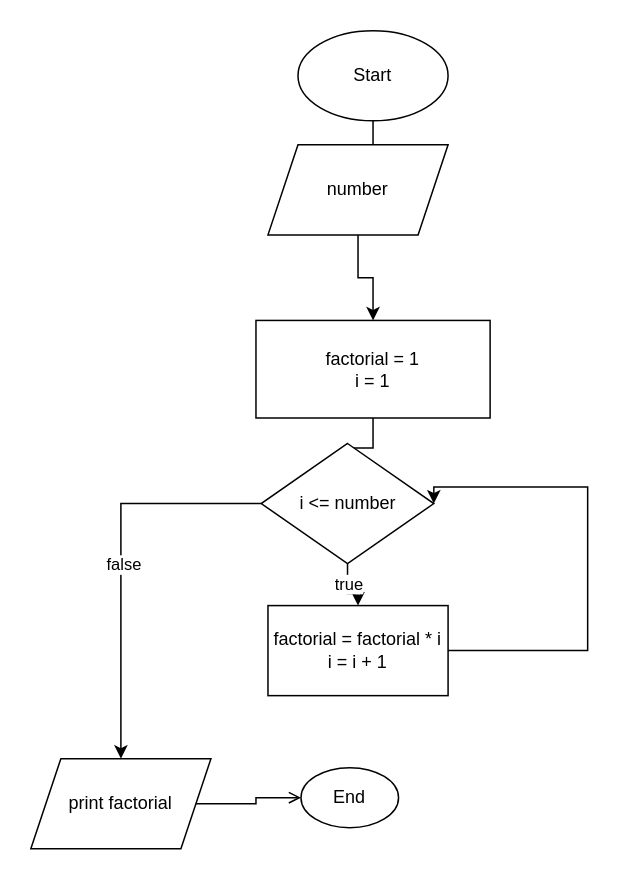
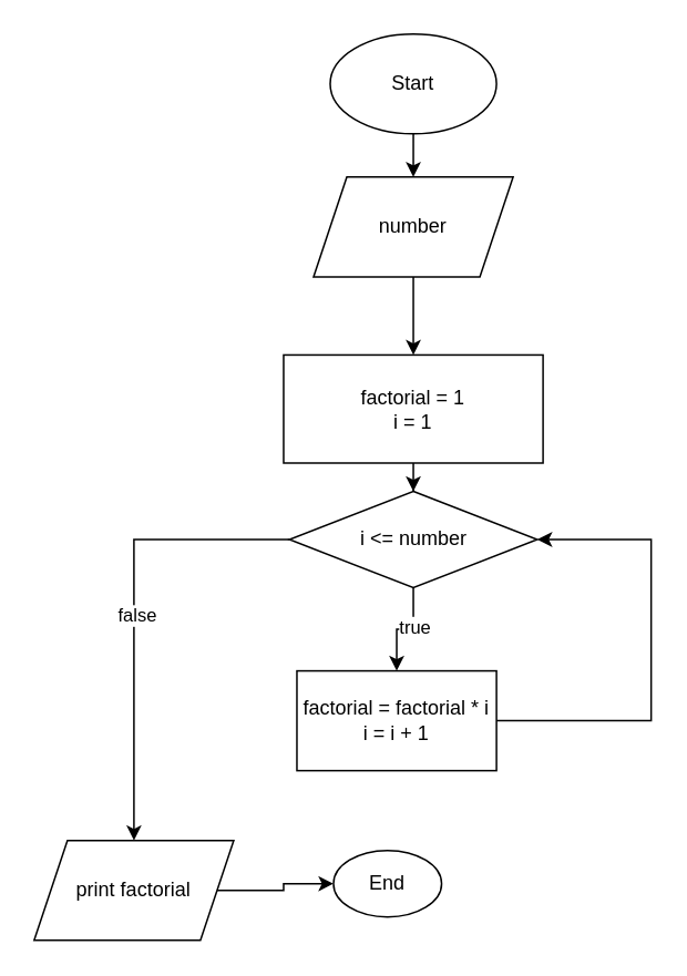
- <mxCell id="12" value="number" style="shape=parallelogram;perimeter=parallelogramPerimeter;whiteSpace=wrap;html=1;fixedSize=1;" vertex="1" parent="1"><mxGeometry x="178" y="96" width="120" height="60" as="geometry" /></mxCell>
+ <mxCell id="12" value="number" style="shape=parallelogram;perimeter=parallelogramPerimeter;whiteSpace=wrap;html=1;fixedSize=1;" vertex="1" parent="1"><mxGeometry x="188" y="106" width="120" height="60" as="geometry" /></mxCell>
- <mxCell id="10" value="i &amp;lt;= number" style="rhombus;whiteSpace=wrap;html=1;rounded=0;" vertex="1" parent="1"><mxGeometry x="173.5" y="295" width="115" height="80" as="geometry" /></mxCell>
+ <mxCell id="10" value="i &amp;lt;= number" style="rhombus;whiteSpace=wrap;html=1;rounded=0;" vertex="1" parent="1"><mxGeometry x="173.5" y="295" width="149" height="58" as="geometry" /></mxCell>
- <mxCell id="15" value="" style="edgeStyle=orthogonalEdgeStyle;rounded=0;orthogonalLoop=1;jettySize=auto;html=1;endArrow=open;" edge="1" parent="1" source="16" target="17"><mxGeometry relative="1" as="geometry" /></mxCell>
+ <mxCell id="15" value="" style="edgeStyle=orthogonalEdgeStyle;rounded=0;orthogonalLoop=1;jettySize=auto;html=1;" edge="1" parent="1" source="16" target="17"><mxGeometry relative="1" as="geometry" /></mxCell>
